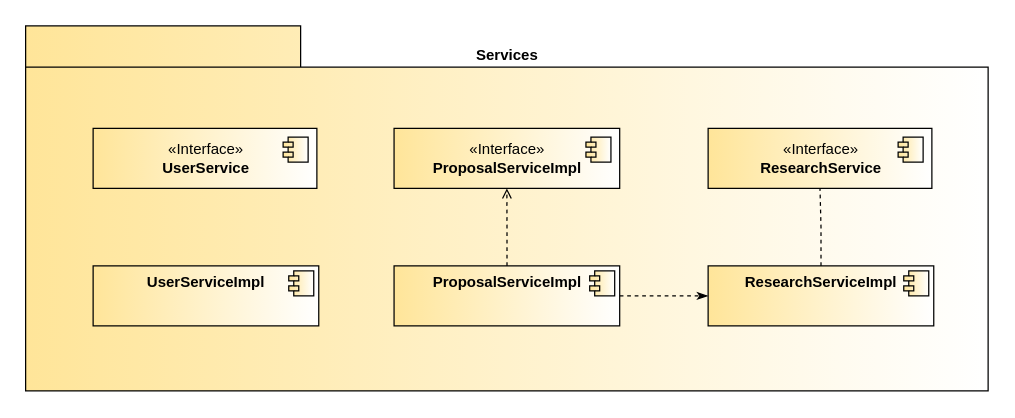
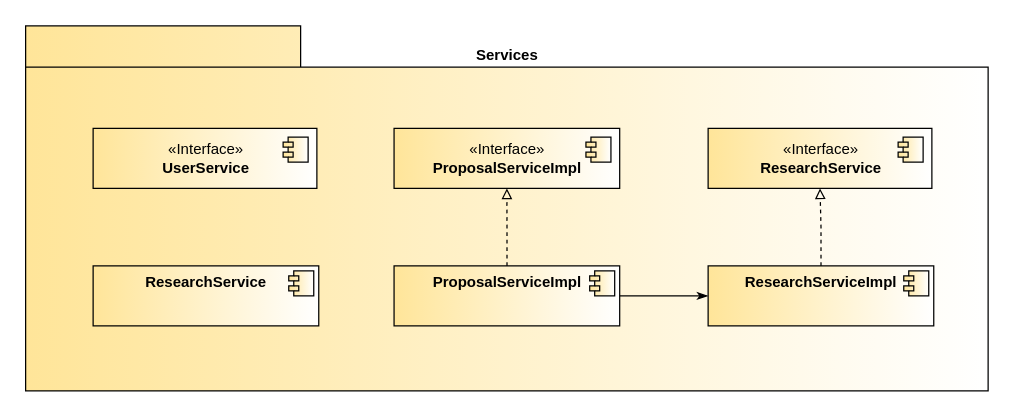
- <mxCell id="15" style="edgeStyle=orthogonalEdgeStyle;rounded=0;orthogonalLoop=1;jettySize=auto;html=1;dashed=1;endArrow=none;endFill=0;gradientColor=#FFE599;" edge="1" parent="1" source="16" target="7"><mxGeometry relative="1" as="geometry" /></mxCell>
+ <mxCell id="15" style="edgeStyle=orthogonalEdgeStyle;rounded=0;orthogonalLoop=1;jettySize=auto;html=1;dashed=1;endArrow=block;endFill=0;gradientColor=#FFE599;" edge="1" parent="1" source="16" target="7"><mxGeometry relative="1" as="geometry" /></mxCell>
- <mxCell id="11" style="edgeStyle=orthogonalEdgeStyle;rounded=0;orthogonalLoop=1;jettySize=auto;html=1;entryX=0.5;entryY=1;entryDx=0;entryDy=0;dashed=1;endArrow=open;endFill=0;gradientColor=#FFE599;" edge="1" parent="1" source="13" target="5"><mxGeometry relative="1" as="geometry" /></mxCell>
+ <mxCell id="11" style="edgeStyle=orthogonalEdgeStyle;rounded=0;orthogonalLoop=1;jettySize=auto;html=1;entryX=0.5;entryY=1;entryDx=0;entryDy=0;dashed=1;endArrow=block;endFill=0;gradientColor=#FFE599;" edge="1" parent="1" source="13" target="5"><mxGeometry relative="1" as="geometry" /></mxCell>
- <mxCell id="9" value="&lt;p style=&quot;margin: 6px 0px 0px;&quot;&gt;&lt;b&gt;UserServiceImpl&lt;/b&gt;&lt;/p&gt;" style="align=center;overflow=fill;html=1;dropTarget=0;gradientColor=#FFE599;gradientDirection=west;textDirection=ltr;verticalAlign=middle;" vertex="1" parent="1"><mxGeometry x="74" y="212" width="180.5" height="48" as="geometry" /></mxCell>
+ <mxCell id="9" value="&lt;p style=&quot;margin: 6px 0px 0px;&quot;&gt;&lt;b&gt;ResearchService&lt;/b&gt;&lt;/p&gt;" style="align=center;overflow=fill;html=1;dropTarget=0;gradientColor=#FFE599;gradientDirection=west;textDirection=ltr;verticalAlign=middle;" vertex="1" parent="1"><mxGeometry x="74" y="212" width="180.5" height="48" as="geometry" /></mxCell>
- <mxCell id="12" style="edgeStyle=orthogonalEdgeStyle;rounded=0;orthogonalLoop=1;jettySize=auto;html=1;dashed=1;endArrow=classicThin;endFill=1;gradientColor=#FFE599;" edge="1" parent="1" source="13" target="16"><mxGeometry relative="1" as="geometry" /></mxCell>
+ <mxCell id="12" style="edgeStyle=orthogonalEdgeStyle;rounded=0;orthogonalLoop=1;jettySize=auto;html=1;dashed=0;endArrow=classicThin;endFill=1;gradientColor=#FFE599;" edge="1" parent="1" source="13" target="16"><mxGeometry relative="1" as="geometry" /></mxCell>
